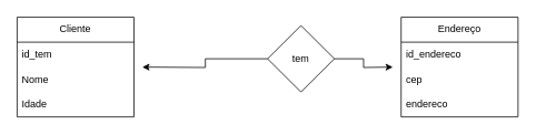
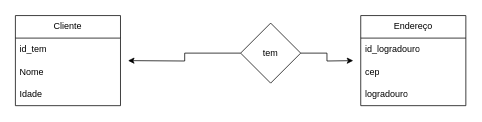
- <mxCell id="7" value="id_endereco" style="text;strokeColor=none;fillColor=none;align=left;verticalAlign=middle;spacingLeft=4;spacingRight=4;overflow=hidden;points=[[0,0.5],[1,0.5]];portConstraint=eastwest;rotatable=0;whiteSpace=wrap;html=1;" vertex="1" parent="6"><mxGeometry y="30" width="140" height="30" as="geometry" /></mxCell>
+ <mxCell id="7" value="id_logradouro" style="text;strokeColor=none;fillColor=none;align=left;verticalAlign=middle;spacingLeft=4;spacingRight=4;overflow=hidden;points=[[0,0.5],[1,0.5]];portConstraint=eastwest;rotatable=0;whiteSpace=wrap;html=1;" vertex="1" parent="6"><mxGeometry y="30" width="140" height="30" as="geometry" /></mxCell>
- <mxCell id="9" value="endereco" style="text;strokeColor=none;fillColor=none;align=left;verticalAlign=middle;spacingLeft=4;spacingRight=4;overflow=hidden;points=[[0,0.5],[1,0.5]];portConstraint=eastwest;rotatable=0;whiteSpace=wrap;html=1;" vertex="1" parent="6"><mxGeometry y="90" width="140" height="30" as="geometry" /></mxCell>
+ <mxCell id="9" value="logradouro" style="text;strokeColor=none;fillColor=none;align=left;verticalAlign=middle;spacingLeft=4;spacingRight=4;overflow=hidden;points=[[0,0.5],[1,0.5]];portConstraint=eastwest;rotatable=0;whiteSpace=wrap;html=1;" vertex="1" parent="6"><mxGeometry y="90" width="140" height="30" as="geometry" /></mxCell>
